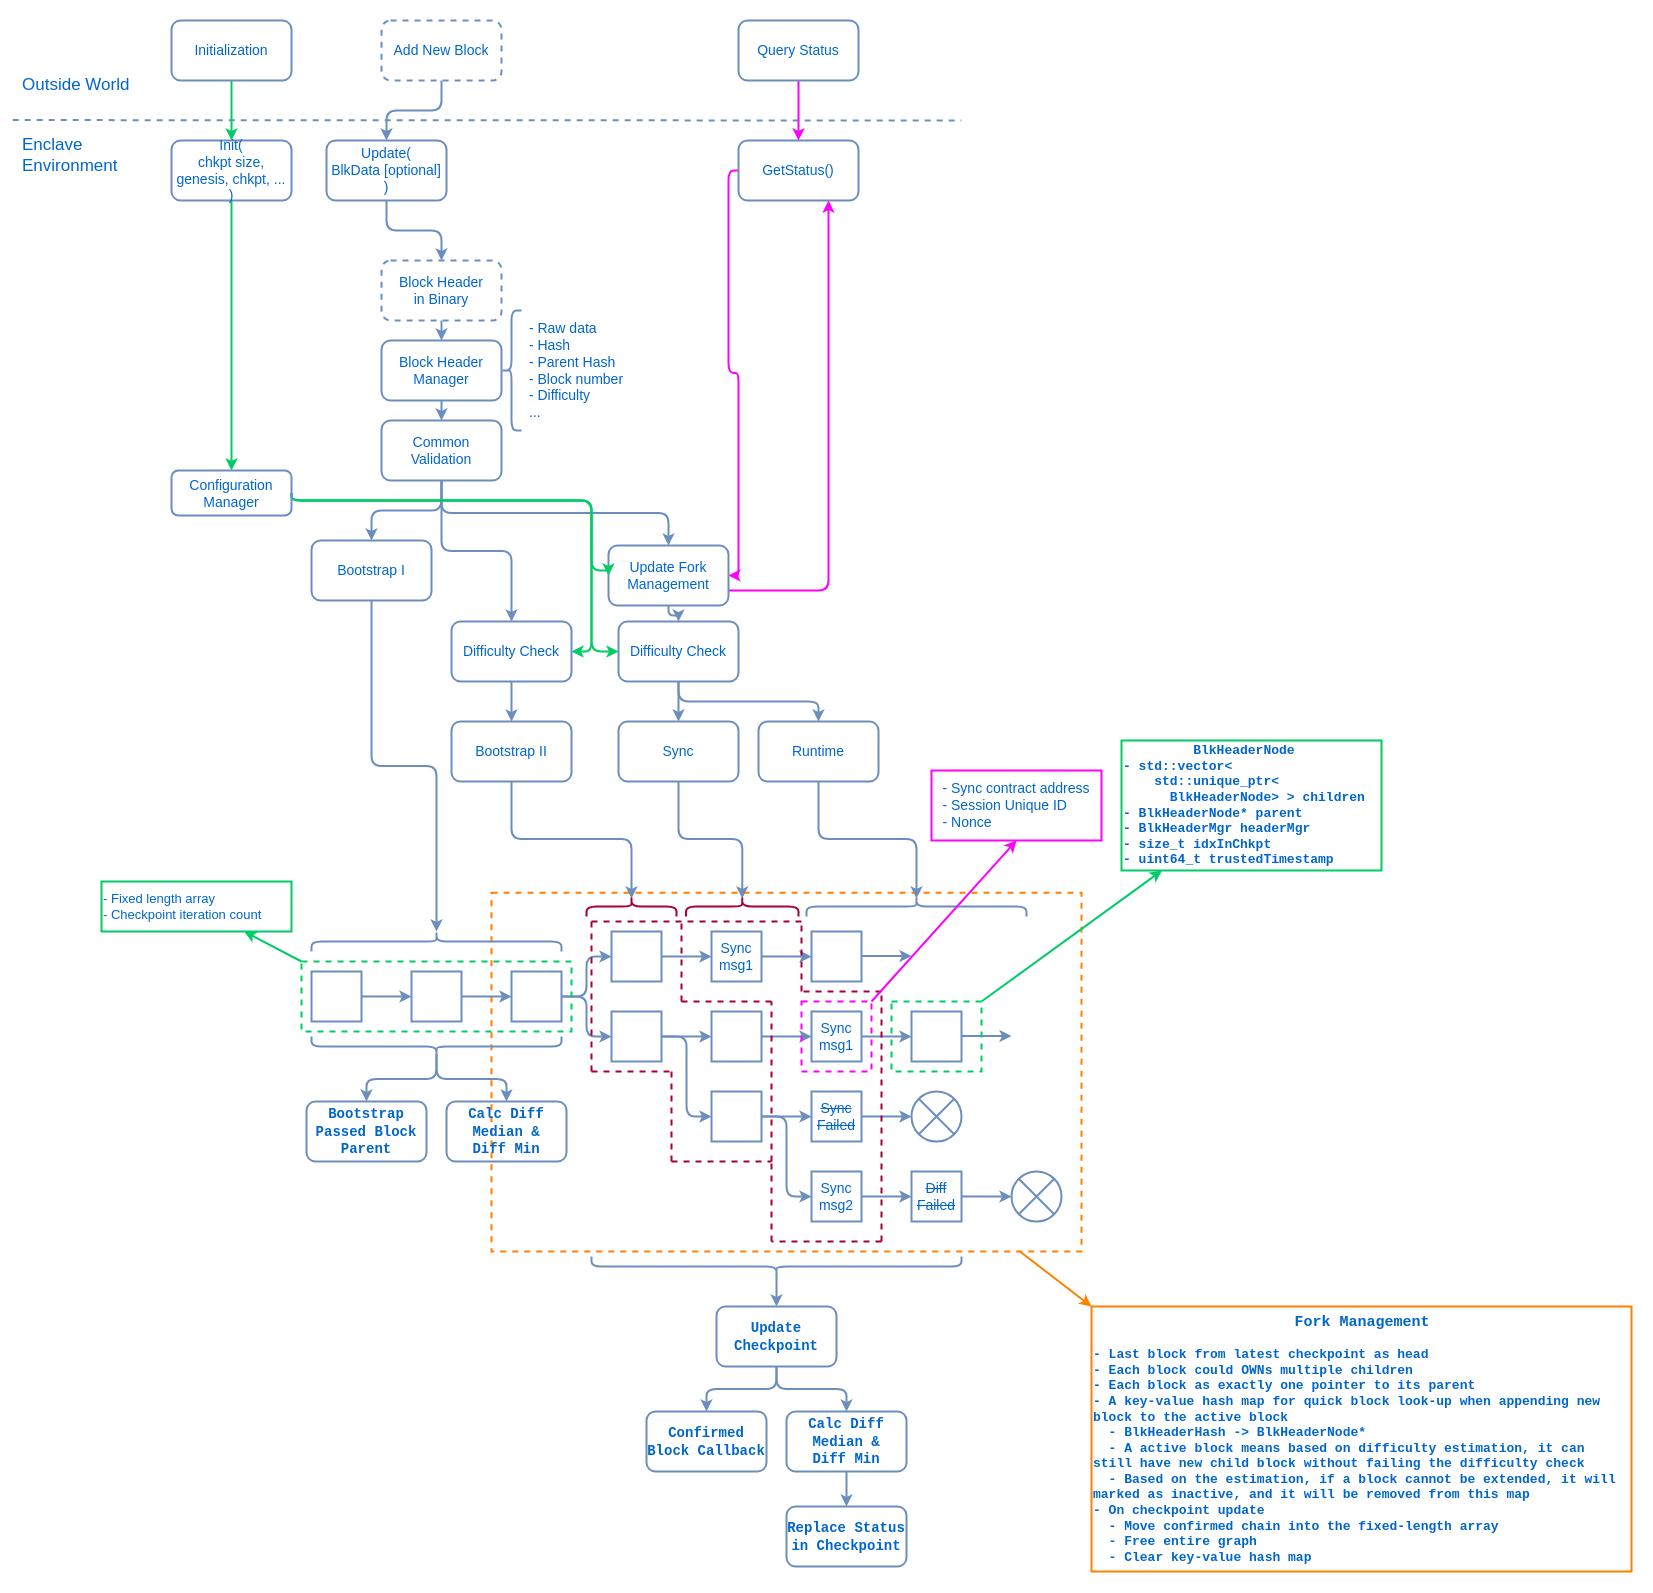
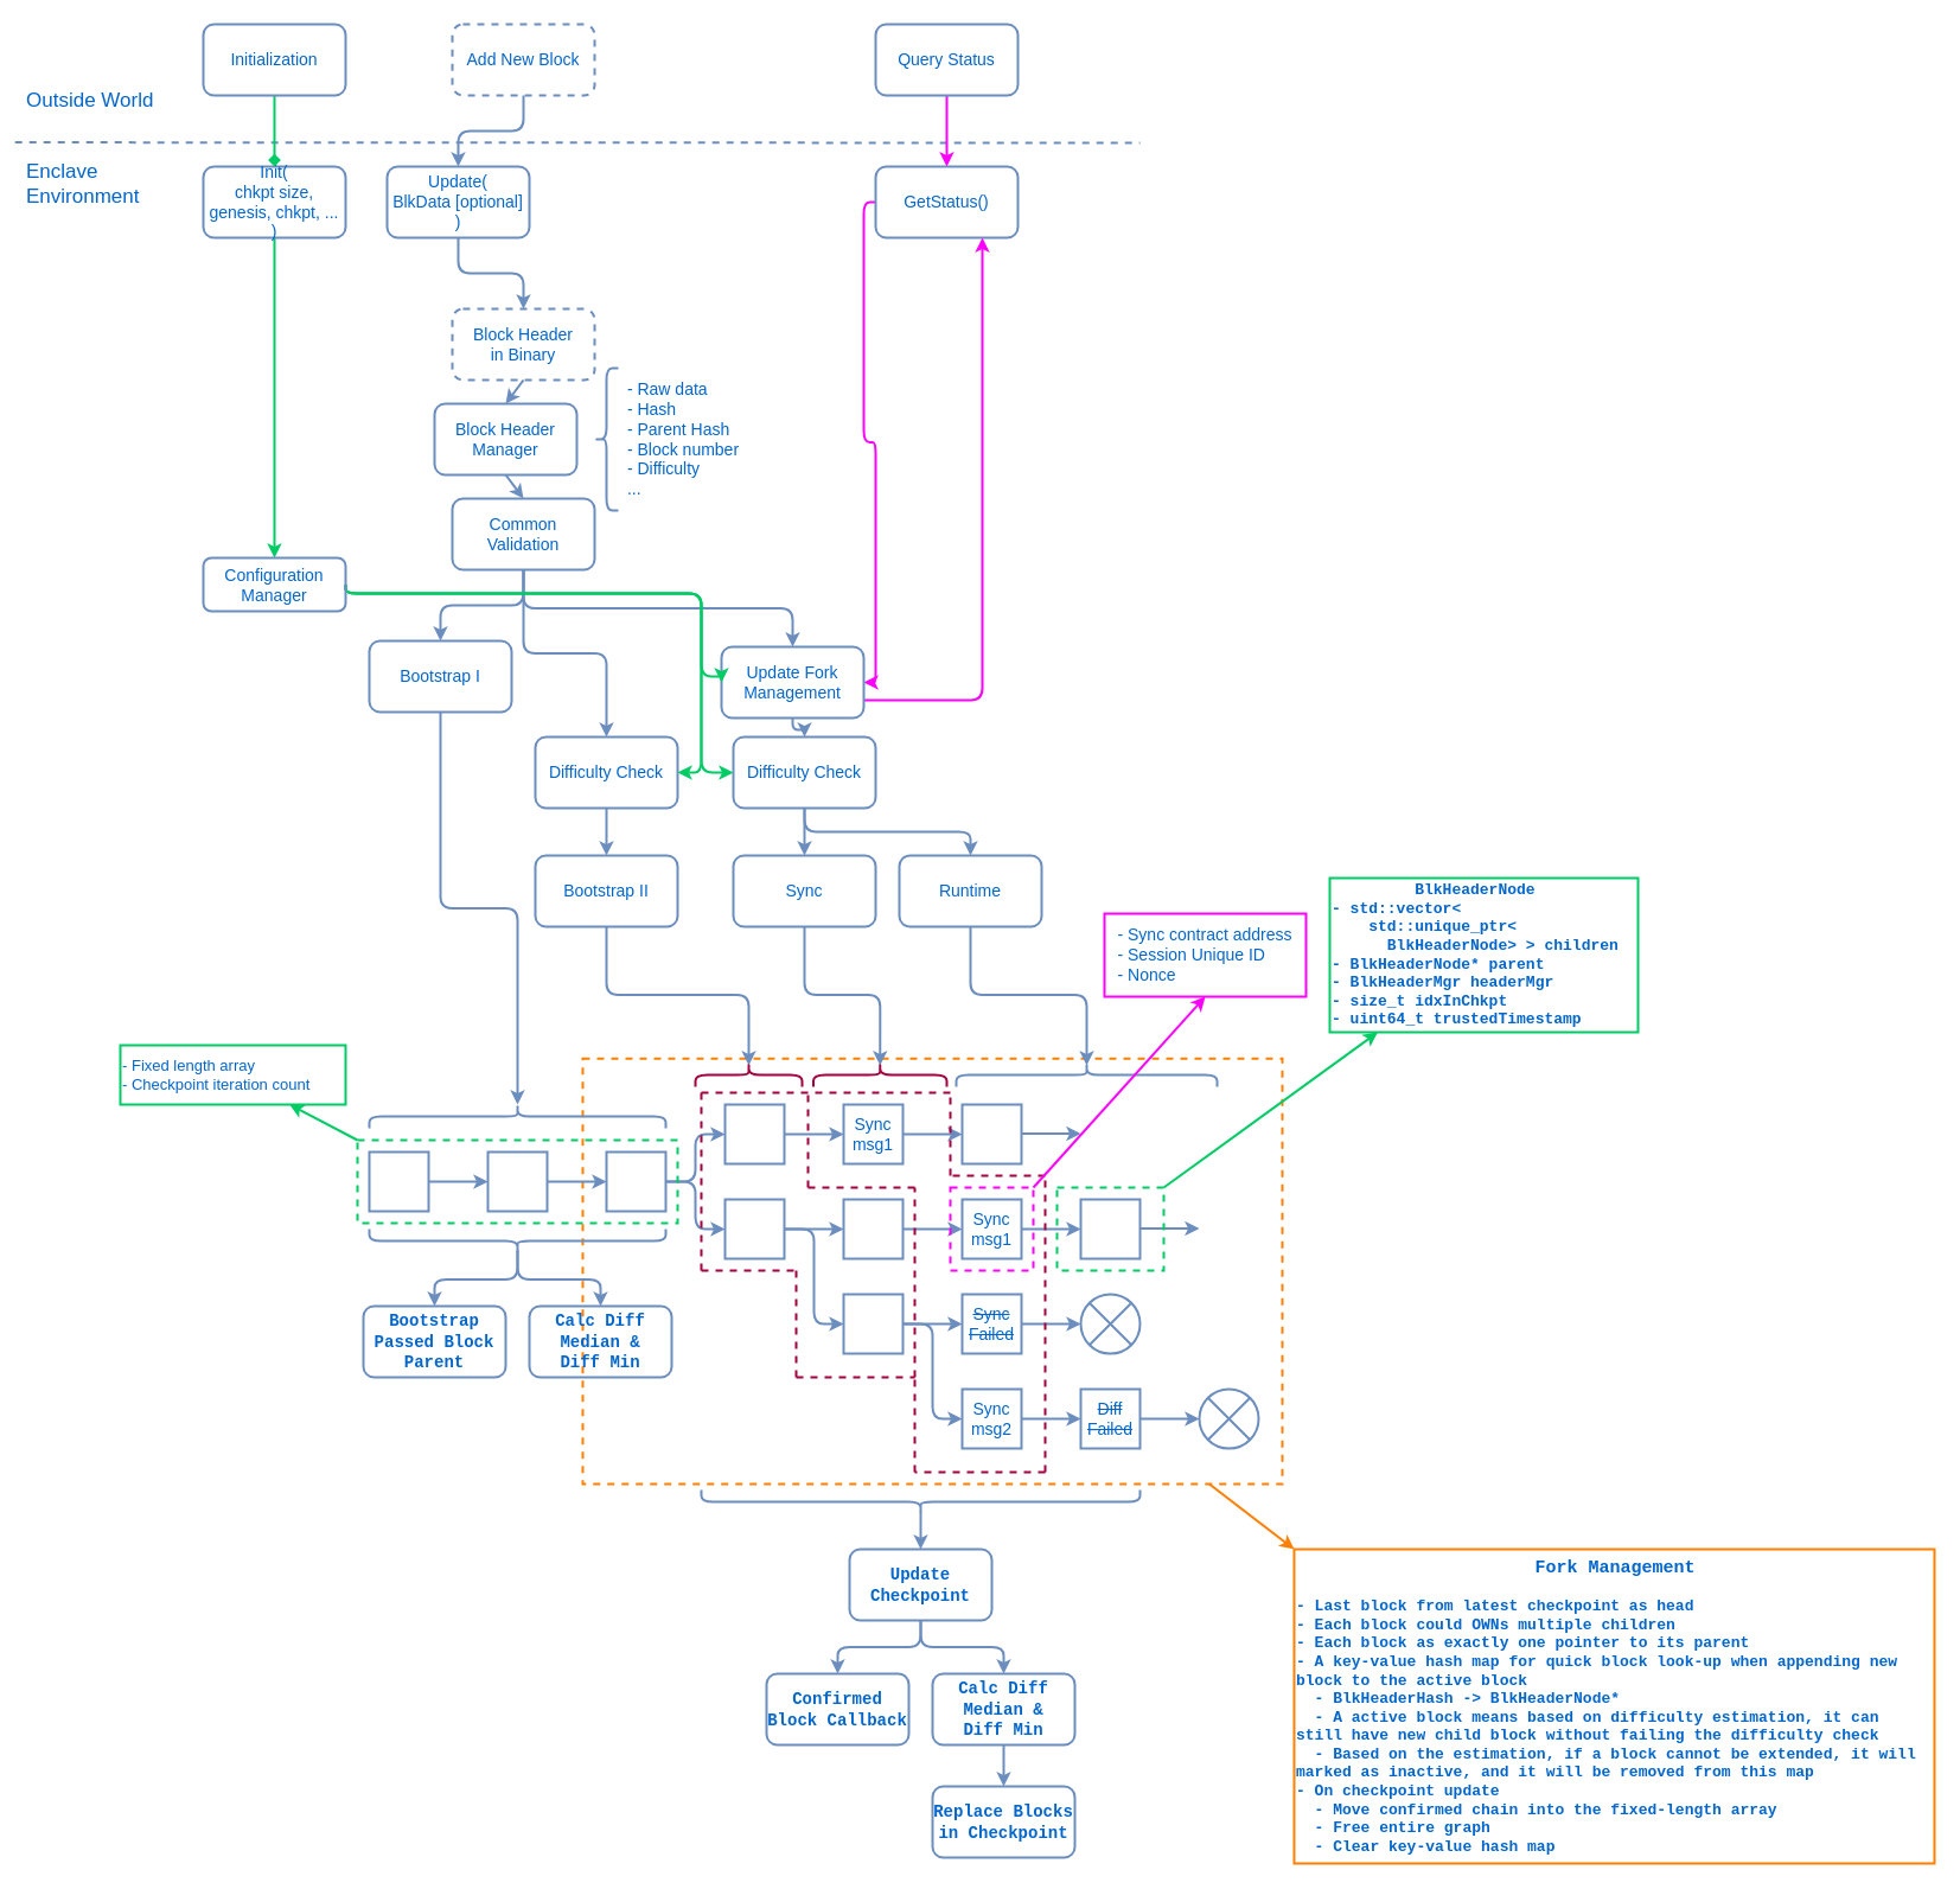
- <mxCell id="119" style="edgeStyle=orthogonalEdgeStyle;html=1;entryX=0.5;entryY=0;entryDx=0;entryDy=0;fontSize=17;fontColor=#0066CC;strokeColor=#00CC66;strokeWidth=2;" edge="1" parent="1" source="120" target="108"><mxGeometry relative="1" as="geometry" /></mxCell>
+ <mxCell id="119" style="edgeStyle=orthogonalEdgeStyle;html=1;entryX=0.5;entryY=0;entryDx=0;entryDy=0;fontSize=17;fontColor=#0066CC;strokeColor=#00CC66;strokeWidth=2;endArrow=diamond;" edge="1" parent="1" source="120" target="108"><mxGeometry relative="1" as="geometry" /></mxCell>
- <mxCell id="7" value="&lt;font style=&quot;font-size: 14px&quot;&gt;Block Header&lt;br style=&quot;font-size: 14px&quot;&gt;Manager&lt;br&gt;&lt;/font&gt;" style="rounded=1;whiteSpace=wrap;html=1;fillColor=none;strokeColor=#6c8ebf;strokeWidth=2;fontColor=#0066CC;fontSize=14;" parent="1" vertex="1"><mxGeometry x="381" y="340" width="120" height="60" as="geometry" /></mxCell>
+ <mxCell id="7" value="&lt;font style=&quot;font-size: 14px&quot;&gt;Block Header&lt;br style=&quot;font-size: 14px&quot;&gt;Manager&lt;br&gt;&lt;/font&gt;" style="rounded=1;whiteSpace=wrap;html=1;fillColor=none;strokeColor=#6c8ebf;strokeWidth=2;fontColor=#0066CC;fontSize=14;" parent="1" vertex="1"><mxGeometry x="366" y="340" width="120" height="60" as="geometry" /></mxCell>
- <mxCell id="96" value="&lt;span style=&quot;font-family: &amp;#34;courier new&amp;#34; ; font-weight: 700 ; text-align: left&quot;&gt;Replace Status in Checkpoint&lt;br&gt;&lt;/span&gt;" style="rounded=1;whiteSpace=wrap;html=1;fillColor=none;strokeColor=#6c8ebf;strokeWidth=2;fontColor=#0066CC;fontSize=14;" vertex="1" parent="1"><mxGeometry x="786" y="1506" width="120" height="60" as="geometry" /></mxCell>
+ <mxCell id="96" value="&lt;span style=&quot;font-family: &amp;#34;courier new&amp;#34; ; font-weight: 700 ; text-align: left&quot;&gt;Replace Blocks in Checkpoint&lt;br&gt;&lt;/span&gt;" style="rounded=1;whiteSpace=wrap;html=1;fillColor=none;strokeColor=#6c8ebf;strokeWidth=2;fontColor=#0066CC;fontSize=14;" vertex="1" parent="1"><mxGeometry x="786" y="1506" width="120" height="60" as="geometry" /></mxCell>
